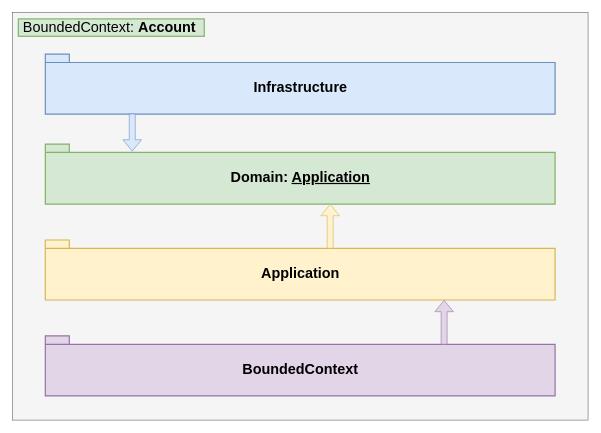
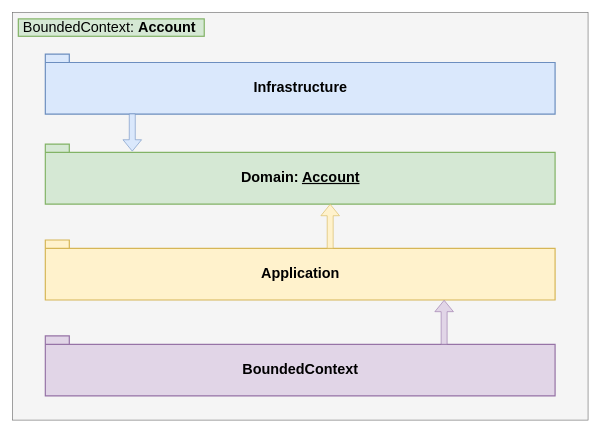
- <mxCell id="5" value="Domain: &lt;u&gt;Application&lt;/u&gt;" style="shape=folder;fontStyle=1;spacingTop=10;tabWidth=40;tabHeight=14;tabPosition=left;html=1;strokeColor=#82b366;strokeWidth=2;fontSize=24;align=center;fillColor=#d5e8d4;" parent="1" vertex="1"><mxGeometry x="75" y="239.71" width="850" height="100" as="geometry" /></mxCell>
+ <mxCell id="5" value="Domain: &lt;u&gt;Account&lt;/u&gt;" style="shape=folder;fontStyle=1;spacingTop=10;tabWidth=40;tabHeight=14;tabPosition=left;html=1;strokeColor=#82b366;strokeWidth=2;fontSize=24;align=center;fillColor=#d5e8d4;" parent="1" vertex="1"><mxGeometry x="75" y="239.71" width="850" height="100" as="geometry" /></mxCell>
